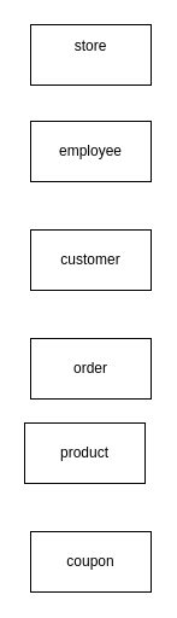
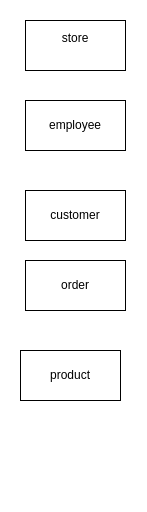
- <mxCell id="4" value="order" style="html=1;dashed=0;whiteSpace=wrap;" vertex="1" parent="1"><mxGeometry x="25" y="280" width="100" height="50" as="geometry" /></mxCell>
+ <mxCell id="4" value="order" style="html=1;dashed=0;whiteSpace=wrap;" vertex="1" parent="1"><mxGeometry x="25" y="260" width="100" height="50" as="geometry" /></mxCell>
- <mxCell id="2" value="coupon" style="html=1;dashed=0;whiteSpace=wrap;" vertex="1" parent="1"><mxGeometry x="25" y="440" width="100" height="50" as="geometry" /></mxCell>
